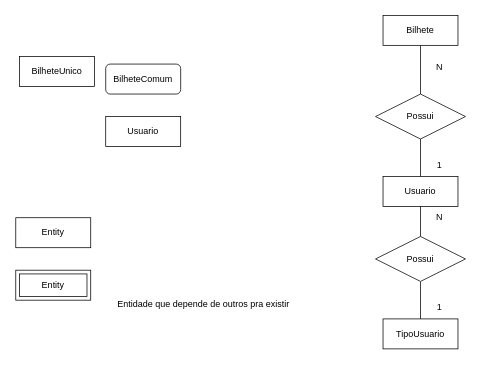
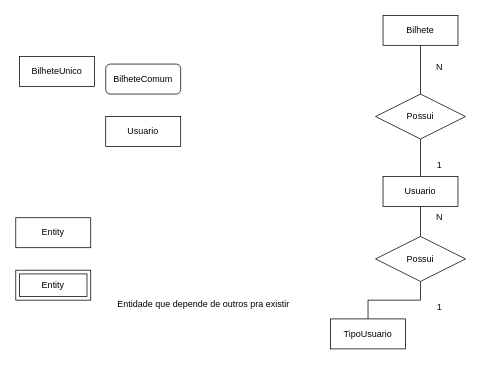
- <mxCell id="16" value="TipoUsuario" style="whiteSpace=wrap;html=1;align=center;" vertex="1" parent="1"><mxGeometry x="510" y="425" width="100" height="40" as="geometry" /></mxCell>
+ <mxCell id="16" value="TipoUsuario" style="whiteSpace=wrap;html=1;align=center;" vertex="1" parent="1"><mxGeometry x="440" y="425" width="100" height="40" as="geometry" /></mxCell>
